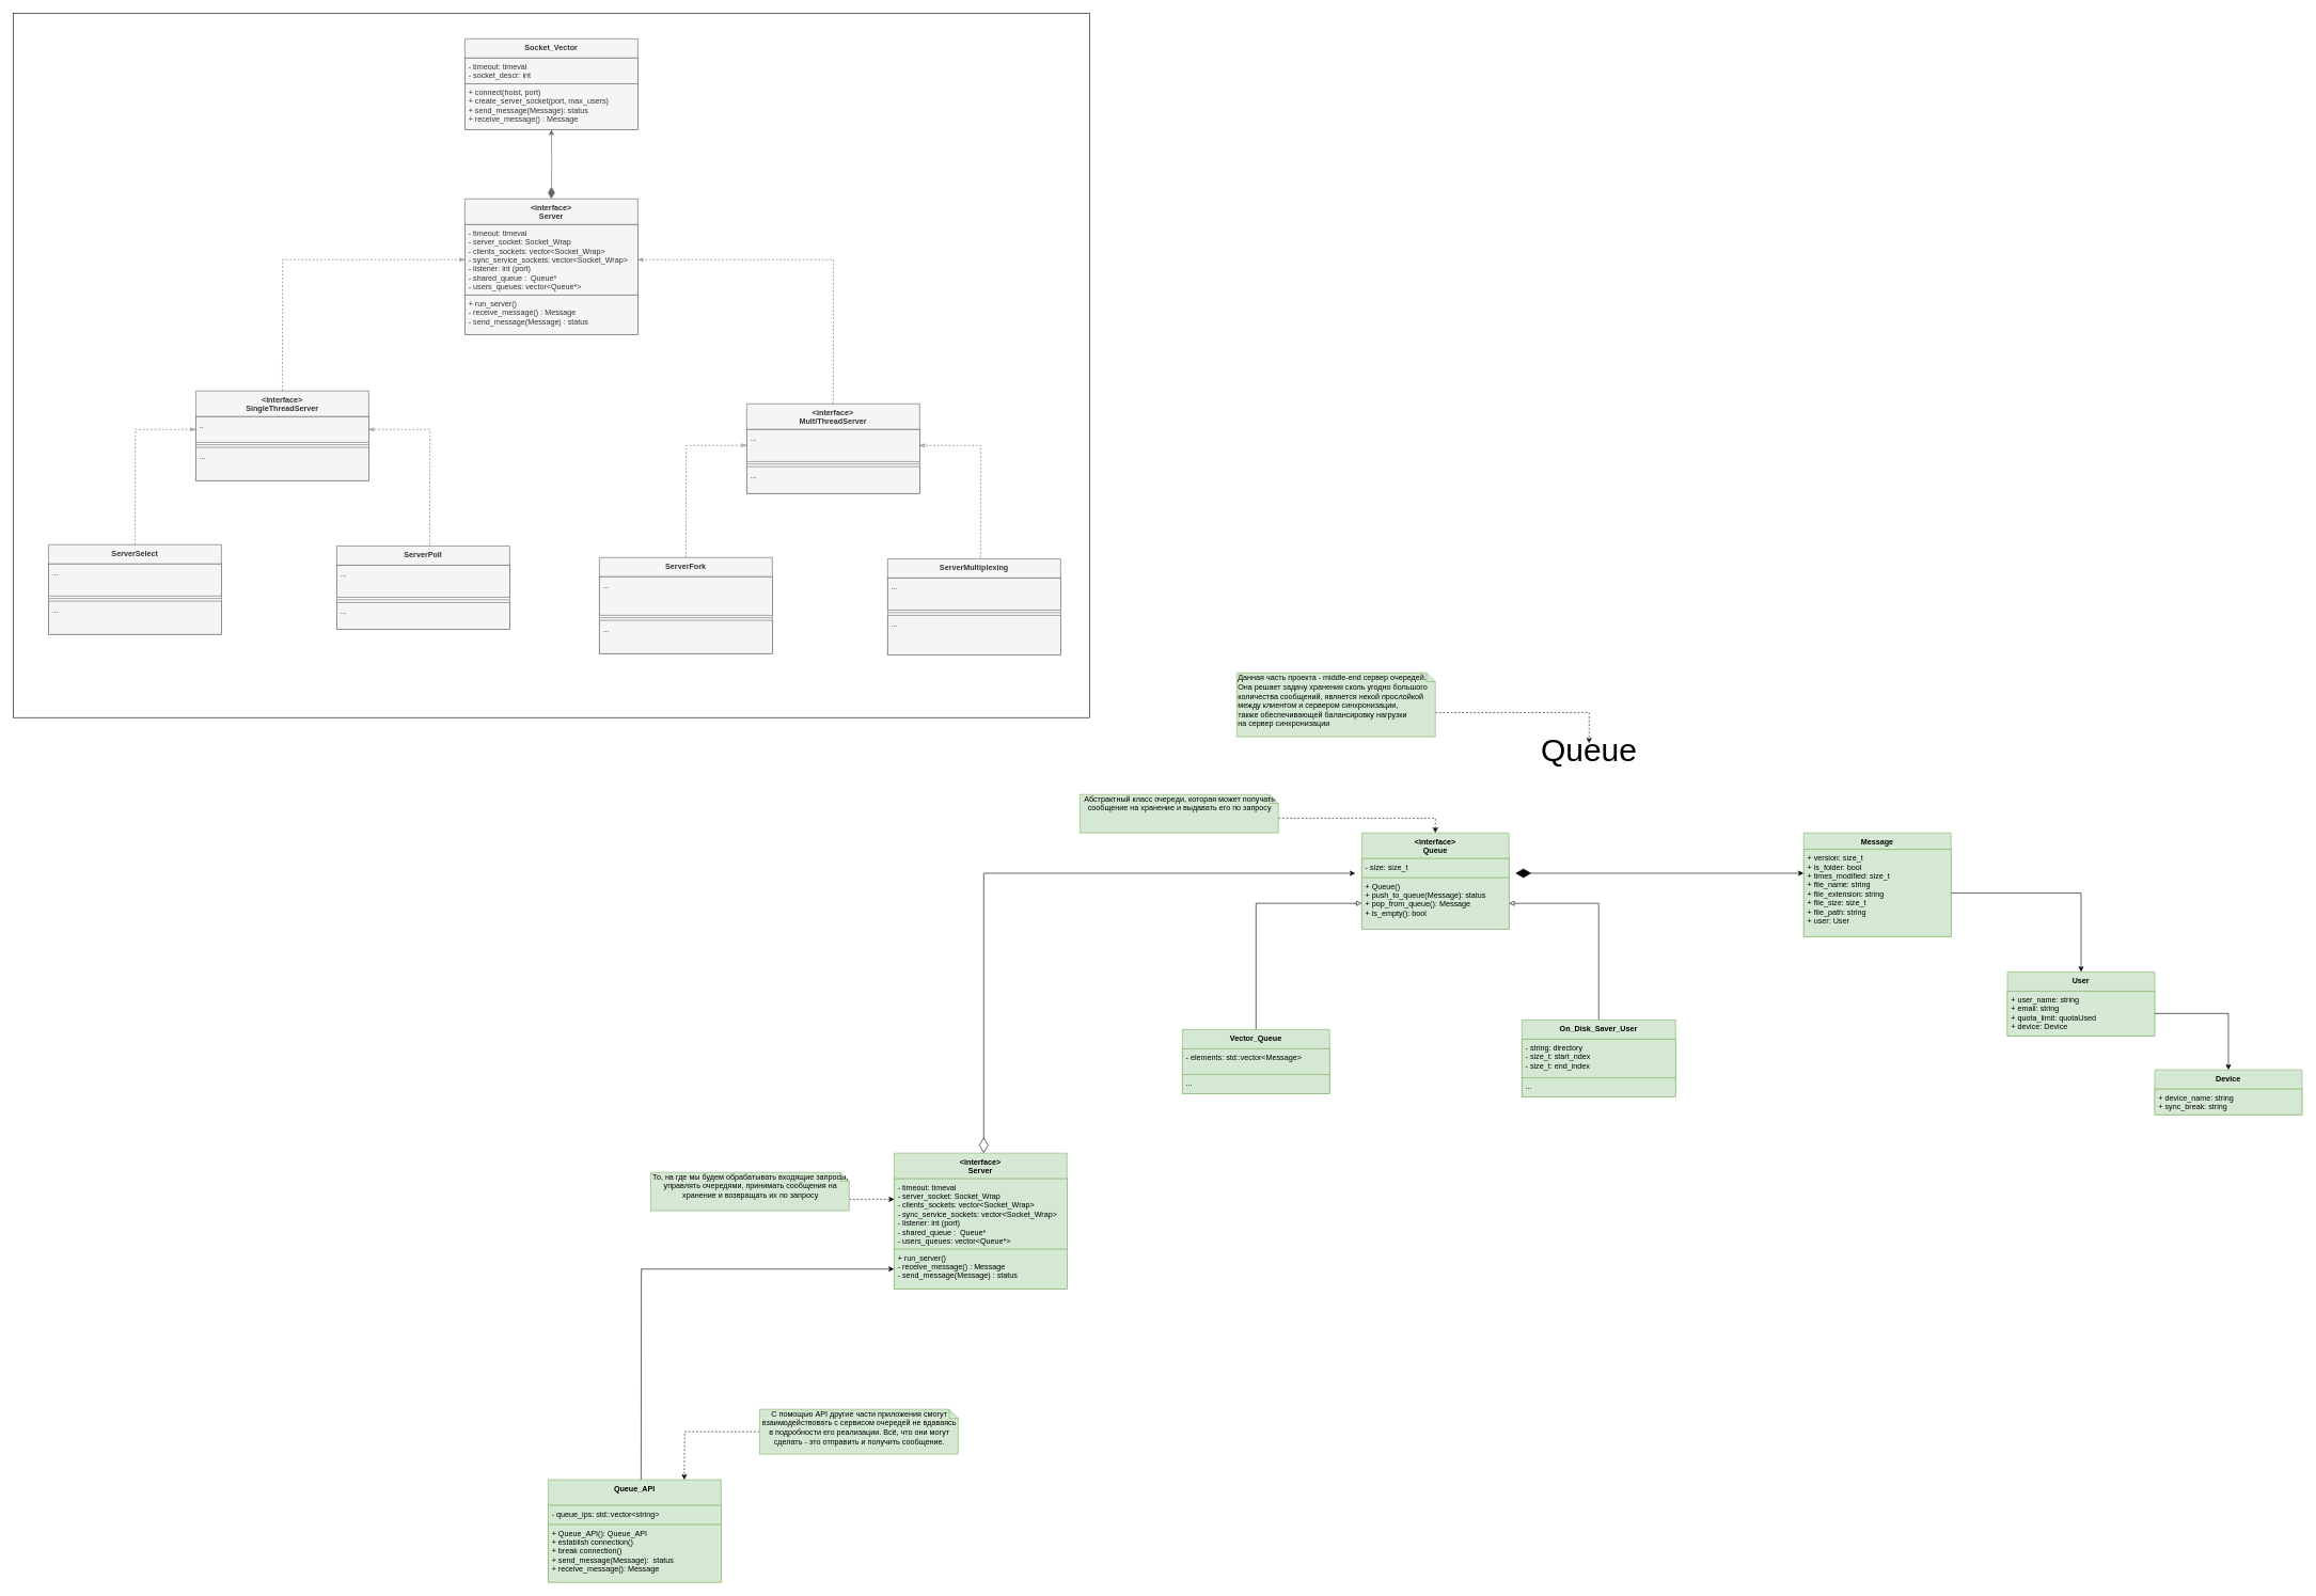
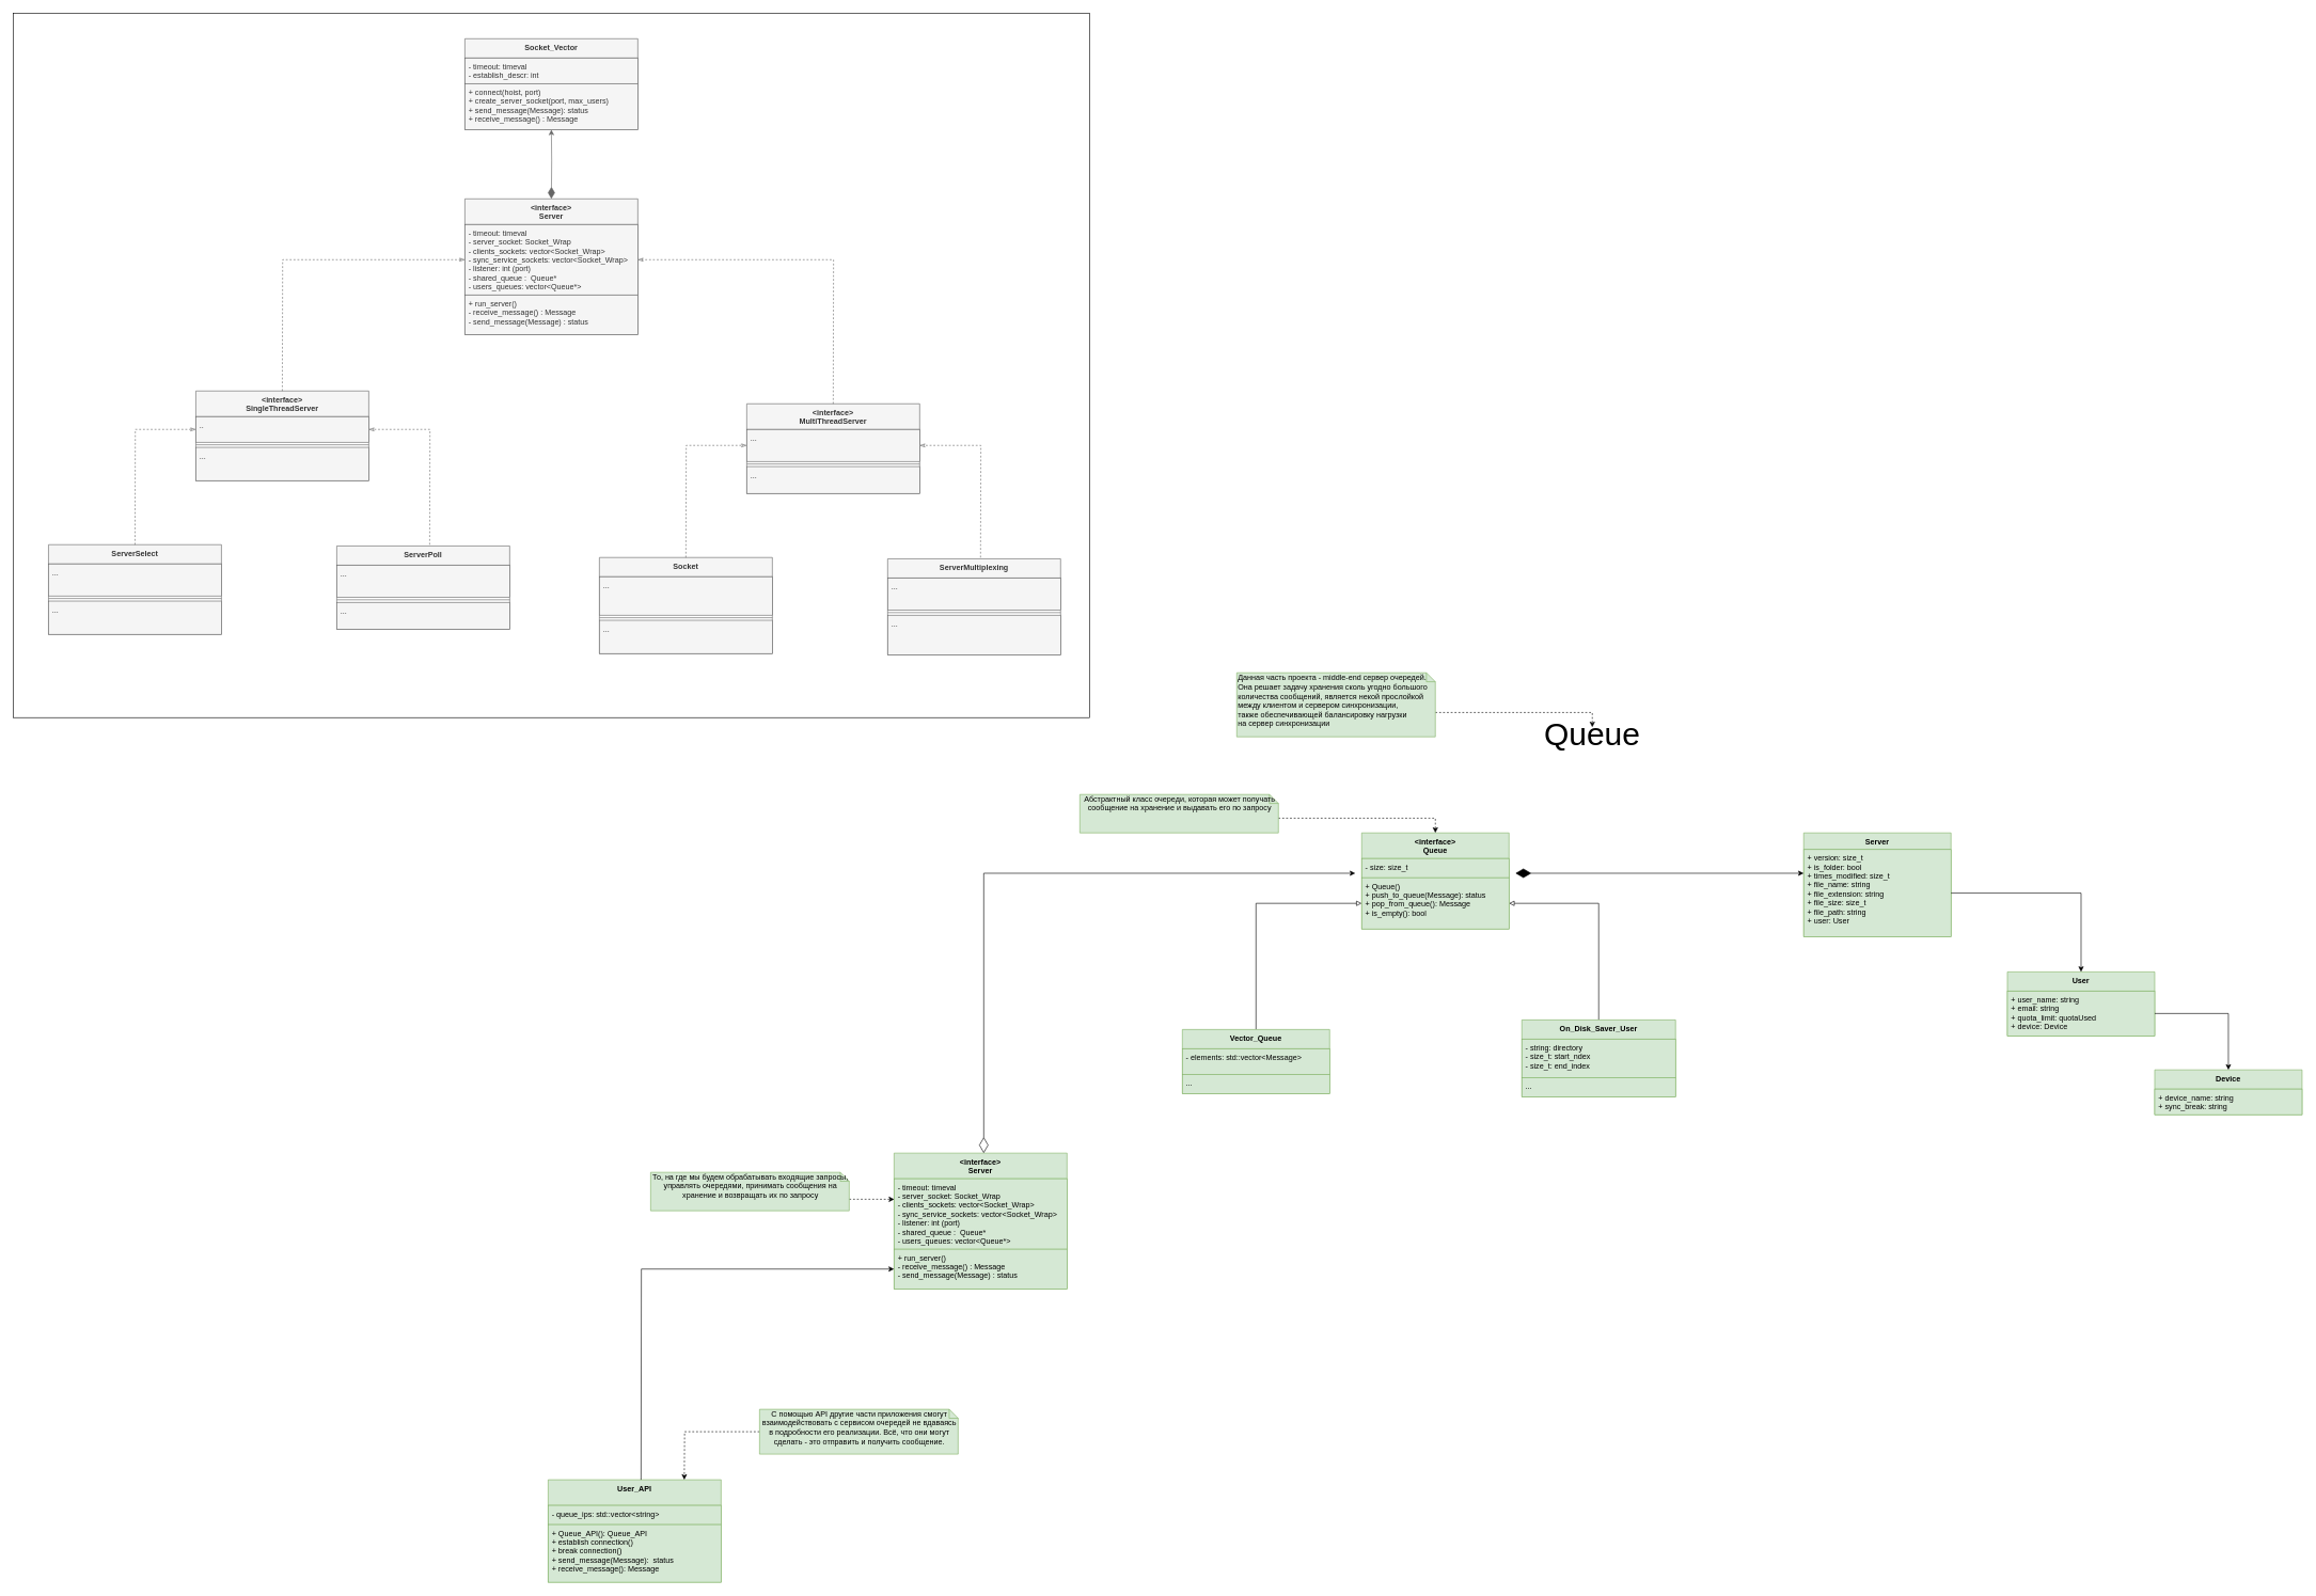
- <mxCell id="20" value="- timeout: timeval&#10;- socket_descr: int" style="text;align=left;verticalAlign=top;spacingLeft=4;spacingRight=4;overflow=hidden;rotatable=0;points=[[0,0.5],[1,0.5]];portConstraint=eastwest;fontStyle=0;fillColor=#f5f5f5;strokeColor=#666666;fontColor=#333333;" parent="19" vertex="1"><mxGeometry y="30" width="270" height="40" as="geometry" /></mxCell>
+ <mxCell id="20" value="- timeout: timeval&#10;- establish_descr: int" style="text;align=left;verticalAlign=top;spacingLeft=4;spacingRight=4;overflow=hidden;rotatable=0;points=[[0,0.5],[1,0.5]];portConstraint=eastwest;fontStyle=0;fillColor=#f5f5f5;strokeColor=#666666;fontColor=#333333;" parent="19" vertex="1"><mxGeometry y="30" width="270" height="40" as="geometry" /></mxCell>
- <mxCell id="38" value="ServerFork" style="swimlane;fontStyle=1;align=center;verticalAlign=top;childLayout=stackLayout;horizontal=1;startSize=30;horizontalStack=0;resizeParent=1;resizeParentMax=0;resizeLast=0;collapsible=1;marginBottom=0;fillColor=#f5f5f5;strokeColor=#666666;fontColor=#333333;" parent="1" vertex="1"><mxGeometry x="935" y="870" width="270" height="150" as="geometry"><mxRectangle x="500" y="126" width="100" height="26" as="alternateBounds" /></mxGeometry></mxCell>
+ <mxCell id="38" value="Socket" style="swimlane;fontStyle=1;align=center;verticalAlign=top;childLayout=stackLayout;horizontal=1;startSize=30;horizontalStack=0;resizeParent=1;resizeParentMax=0;resizeLast=0;collapsible=1;marginBottom=0;fillColor=#f5f5f5;strokeColor=#666666;fontColor=#333333;" parent="1" vertex="1"><mxGeometry x="935" y="870" width="270" height="150" as="geometry"><mxRectangle x="500" y="126" width="100" height="26" as="alternateBounds" /></mxGeometry></mxCell>
- <mxCell id="62" value="&lt;font style=&quot;font-size: 50px&quot;&gt;Queue&lt;/font&gt;" style="text;html=1;strokeColor=none;fillColor=none;align=center;verticalAlign=middle;whiteSpace=wrap;rounded=0;fontSize=32;" parent="1" vertex="1"><mxGeometry x="2290" y="1160" width="380" height="20" as="geometry" /></mxCell>
+ <mxCell id="62" value="&lt;font style=&quot;font-size: 50px&quot;&gt;Queue&lt;/font&gt;" style="text;html=1;strokeColor=none;fillColor=none;align=center;verticalAlign=middle;whiteSpace=wrap;rounded=0;fontSize=32;" parent="1" vertex="1"><mxGeometry x="2295" y="1135" width="380" height="20" as="geometry" /></mxCell>
- <mxCell id="17" value="Message" style="swimlane;fontStyle=1;align=center;verticalAlign=top;childLayout=stackLayout;horizontal=1;startSize=26;horizontalStack=0;resizeParent=1;resizeParentMax=0;resizeLast=0;collapsible=1;marginBottom=0;fillColor=#d5e8d4;strokeColor=#82b366;" parent="1" vertex="1"><mxGeometry x="2815" y="1300" width="230" height="162" as="geometry"><mxRectangle x="500" y="126" width="100" height="26" as="alternateBounds" /></mxGeometry></mxCell>
+ <mxCell id="17" value="Server" style="swimlane;fontStyle=1;align=center;verticalAlign=top;childLayout=stackLayout;horizontal=1;startSize=26;horizontalStack=0;resizeParent=1;resizeParentMax=0;resizeLast=0;collapsible=1;marginBottom=0;fillColor=#d5e8d4;strokeColor=#82b366;" parent="1" vertex="1"><mxGeometry x="2815" y="1300" width="230" height="162" as="geometry"><mxRectangle x="500" y="126" width="100" height="26" as="alternateBounds" /></mxGeometry></mxCell>
- <mxCell id="46" value="Queue_API" style="swimlane;fontStyle=1;align=center;verticalAlign=top;childLayout=stackLayout;horizontal=1;startSize=40;horizontalStack=0;resizeParent=1;resizeParentMax=0;resizeLast=0;collapsible=1;marginBottom=0;fillColor=#d5e8d4;strokeColor=#82b366;" parent="1" vertex="1"><mxGeometry x="855" y="2310" width="270" height="160" as="geometry"><mxRectangle x="500" y="126" width="100" height="26" as="alternateBounds" /></mxGeometry></mxCell>
+ <mxCell id="46" value="User_API" style="swimlane;fontStyle=1;align=center;verticalAlign=top;childLayout=stackLayout;horizontal=1;startSize=40;horizontalStack=0;resizeParent=1;resizeParentMax=0;resizeLast=0;collapsible=1;marginBottom=0;fillColor=#d5e8d4;strokeColor=#82b366;" parent="1" vertex="1"><mxGeometry x="855" y="2310" width="270" height="160" as="geometry"><mxRectangle x="500" y="126" width="100" height="26" as="alternateBounds" /></mxGeometry></mxCell>
